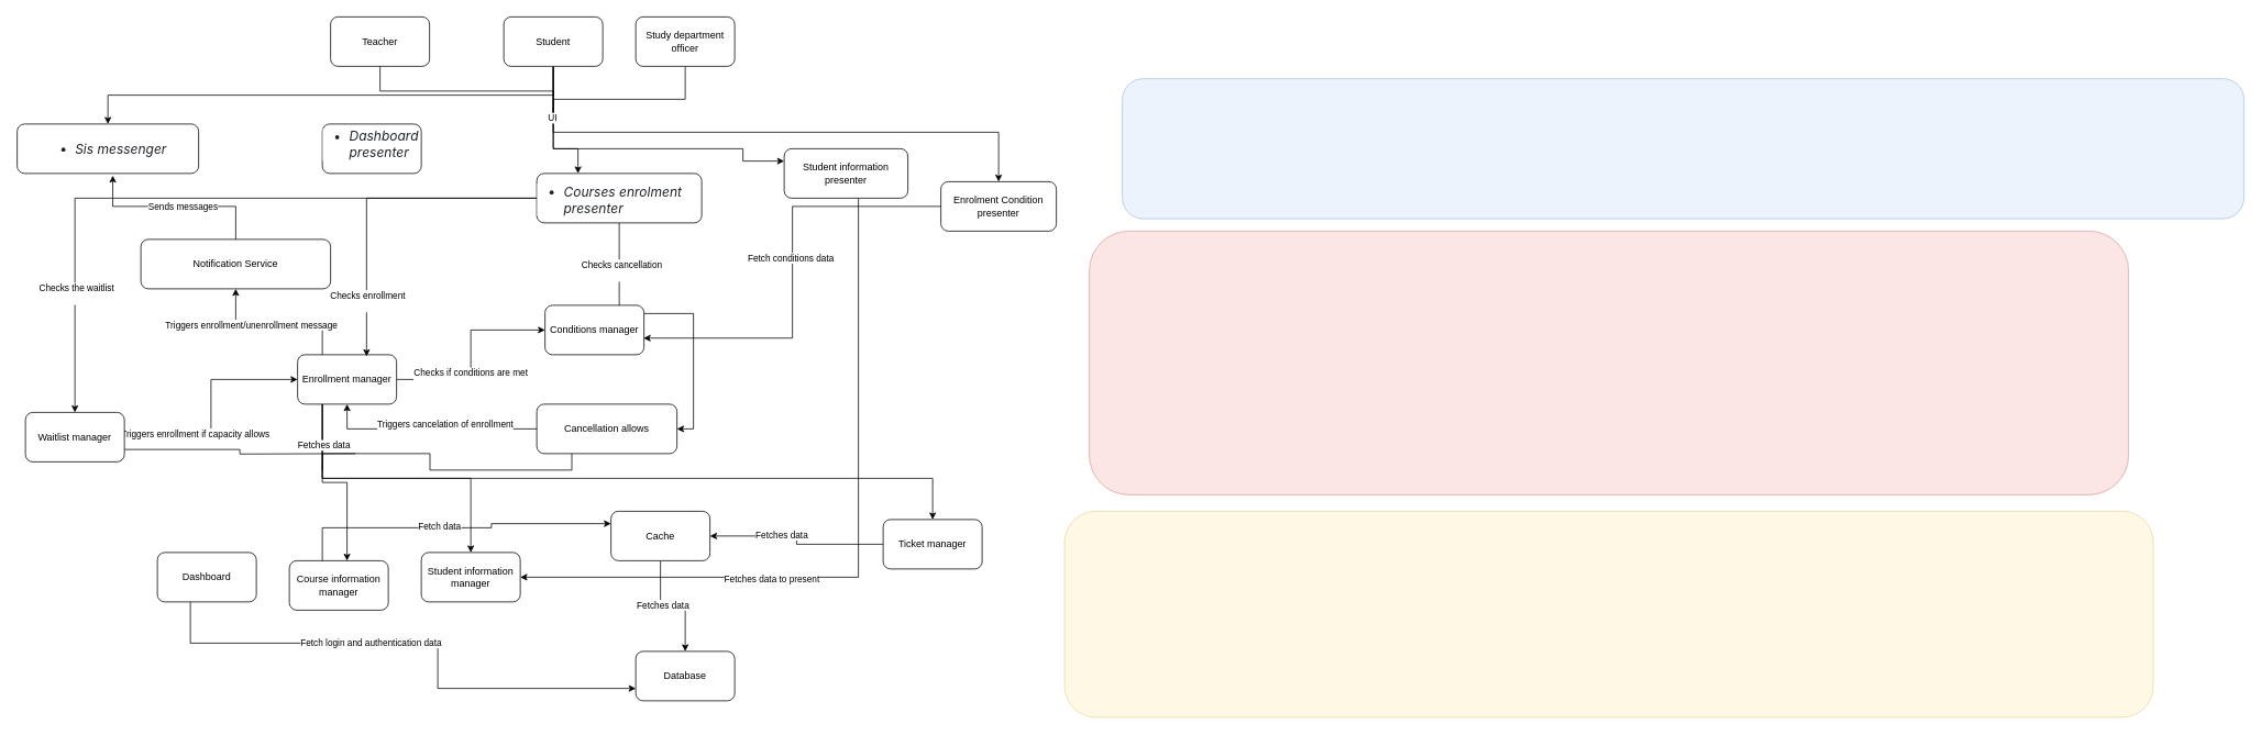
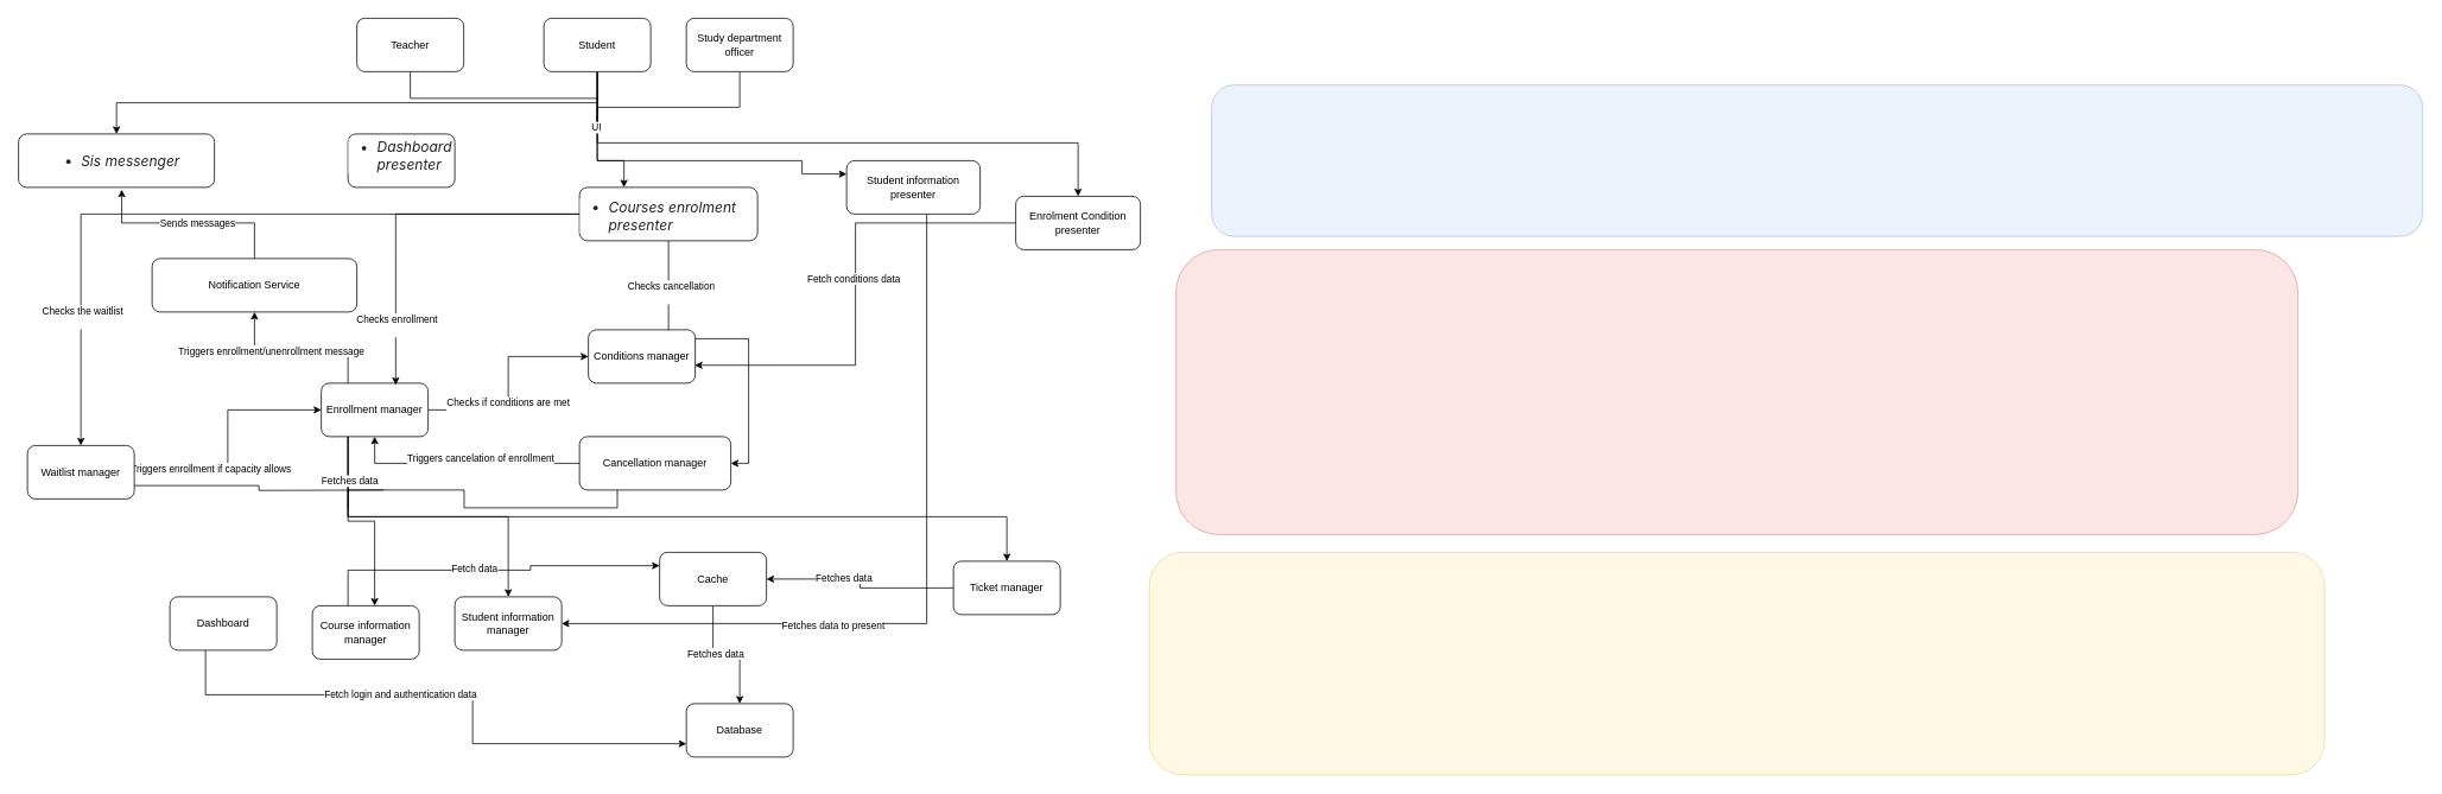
- <mxCell id="42" value="Cancellation allows" style="rounded=1;whiteSpace=wrap;html=1;" vertex="1" parent="1"><mxGeometry x="650" y="490" width="170" height="60" as="geometry" /></mxCell>
+ <mxCell id="42" value="Cancellation manager" style="rounded=1;whiteSpace=wrap;html=1;" vertex="1" parent="1"><mxGeometry x="650" y="490" width="170" height="60" as="geometry" /></mxCell>
